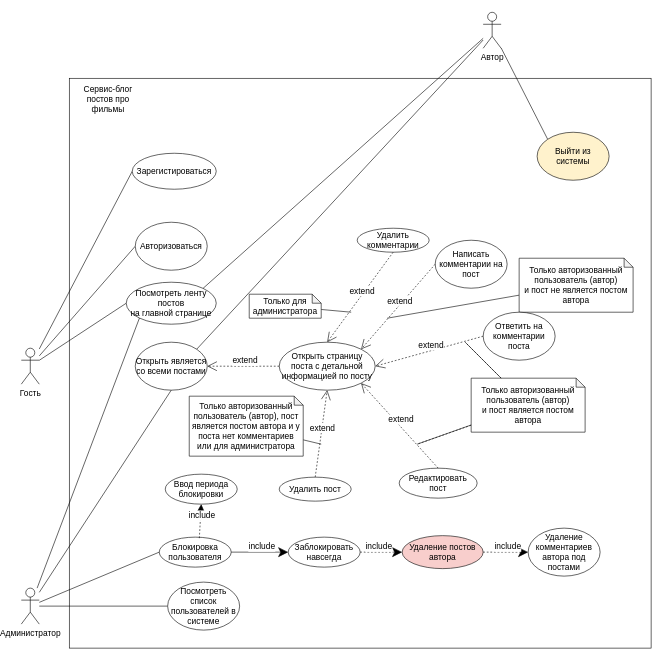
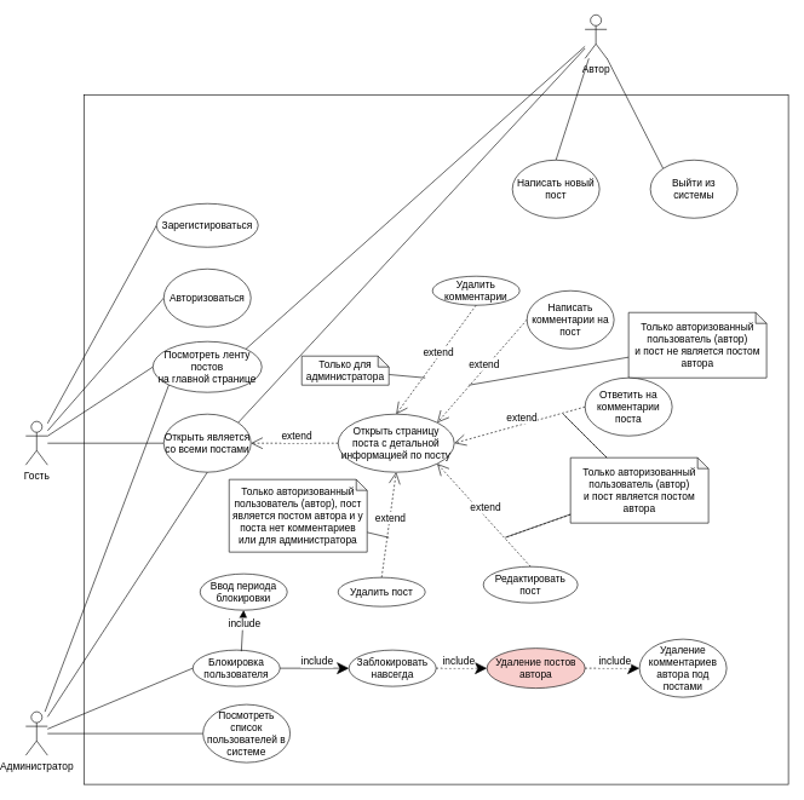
+ <mxCell id="17" style="rounded=0;orthogonalLoop=1;jettySize=auto;html=1;entryX=0.5;entryY=0;entryDx=0;entryDy=0;endArrow=none;endFill=0;" edge="1" parent="1" source="19" target="39"><mxGeometry relative="1" as="geometry" /></mxCell>
- <mxCell id="67" value="Сервис-блог постов про фильмы" style="text;html=1;strokeColor=none;fillColor=none;align=center;verticalAlign=middle;whiteSpace=wrap;rounded=0;fontSize=14;" vertex="1" parent="1"><mxGeometry x="120" y="140" width="90" height="50" as="geometry" /></mxCell>
+ <mxCell id="39" value="Написать новый пост" style="ellipse;whiteSpace=wrap;html=1;fontSize=14;" vertex="1" parent="1"><mxGeometry x="690" y="220" width="120" height="80" as="geometry" /></mxCell>
- <mxCell id="40" value="Выйти из системы" style="ellipse;whiteSpace=wrap;html=1;fontSize=14;fillColor=#fff2cc;" vertex="1" parent="1"><mxGeometry x="880" y="220" width="120" height="80" as="geometry" /></mxCell>
+ <mxCell id="40" value="Выйти из системы" style="ellipse;whiteSpace=wrap;html=1;fontSize=14;" vertex="1" parent="1"><mxGeometry x="880" y="220" width="120" height="80" as="geometry" /></mxCell>
- <mxCell id="13" value="Зарегистироваться" style="ellipse;whiteSpace=wrap;html=1;fontSize=14;" vertex="1" parent="1"><mxGeometry x="205" y="255" width="140" height="60" as="geometry" /></mxCell>
+ <mxCell id="13" value="Зарегистироваться" style="ellipse;whiteSpace=wrap;html=1;fontSize=14;" vertex="1" parent="1"><mxGeometry x="200" y="280" width="140" height="60" as="geometry" /></mxCell>
+ <mxCell id="4" style="rounded=0;orthogonalLoop=1;jettySize=auto;html=1;entryX=0;entryY=0.5;entryDx=0;entryDy=0;endArrow=none;endFill=0;" edge="1" parent="1" source="7" target="9"><mxGeometry relative="1" as="geometry" /></mxCell>
- <mxCell id="50" value="" style="endArrow=classic;html=1;rounded=0;entryX=0.5;entryY=1;entryDx=0;entryDy=0;exitX=0.557;exitY=0.034;exitDx=0;exitDy=0;endSize=14;endFill=1;dashed=1;exitPerimeter=0;" edge="1" parent="1" source="48" target="49"><mxGeometry relative="1" as="geometry"><mxPoint x="520" y="805" as="sourcePoint" /><mxPoint x="540" y="660" as="targetPoint" /></mxGeometry></mxCell>
+ <mxCell id="50" value="" style="endArrow=classic;html=1;rounded=0;entryX=0.5;entryY=1;entryDx=0;entryDy=0;exitX=0.557;exitY=0.034;exitDx=0;exitDy=0;endSize=14;endFill=1;dashed=0;exitPerimeter=0;" edge="1" parent="1" source="48" target="49"><mxGeometry relative="1" as="geometry"><mxPoint x="520" y="805" as="sourcePoint" /><mxPoint x="540" y="660" as="targetPoint" /></mxGeometry></mxCell>
